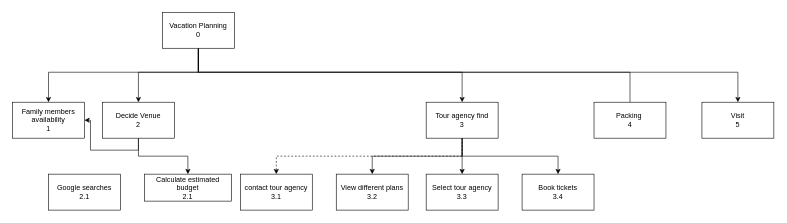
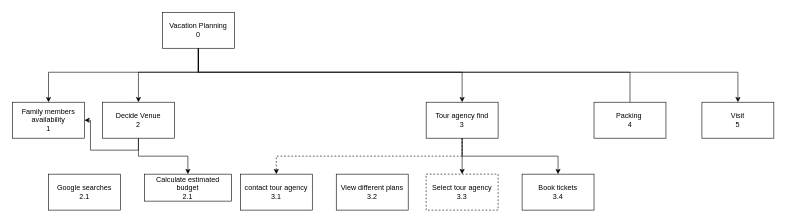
- <mxCell id="14" style="edgeStyle=orthogonalEdgeStyle;rounded=0;orthogonalLoop=1;jettySize=auto;html=1;" edge="1" parent="1" source="17" target="20"><mxGeometry relative="1" as="geometry"><Array as="points"><mxPoint x="770" y="260" /><mxPoint x="620" y="260" /></Array></mxGeometry></mxCell>
- <mxCell id="21" value="Select tour agency&lt;br&gt;3.3" style="rounded=0;whiteSpace=wrap;html=1;" vertex="1" parent="1"><mxGeometry x="710" y="290" width="120" height="60" as="geometry" /></mxCell>
+ <mxCell id="21" value="Select tour agency&lt;br&gt;3.3" style="rounded=0;whiteSpace=wrap;html=1;dashed=1;" vertex="1" parent="1"><mxGeometry x="710" y="290" width="120" height="60" as="geometry" /></mxCell>
